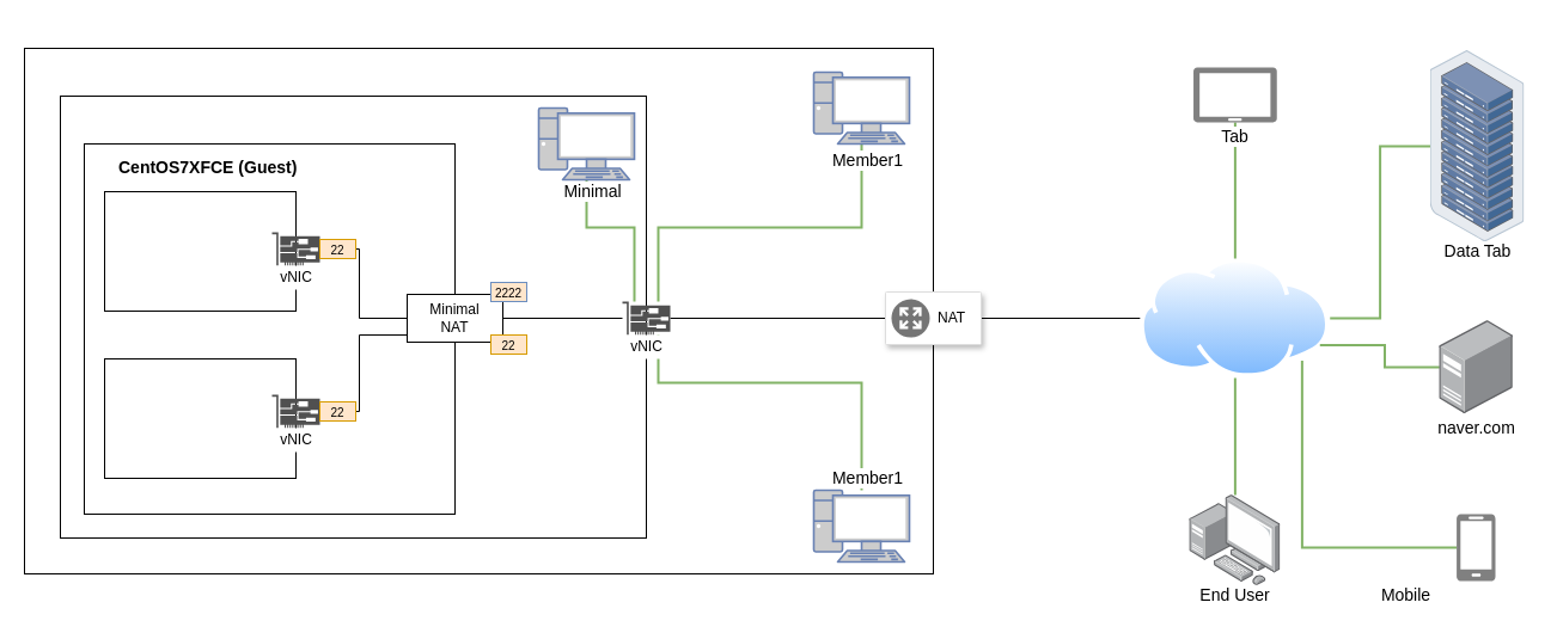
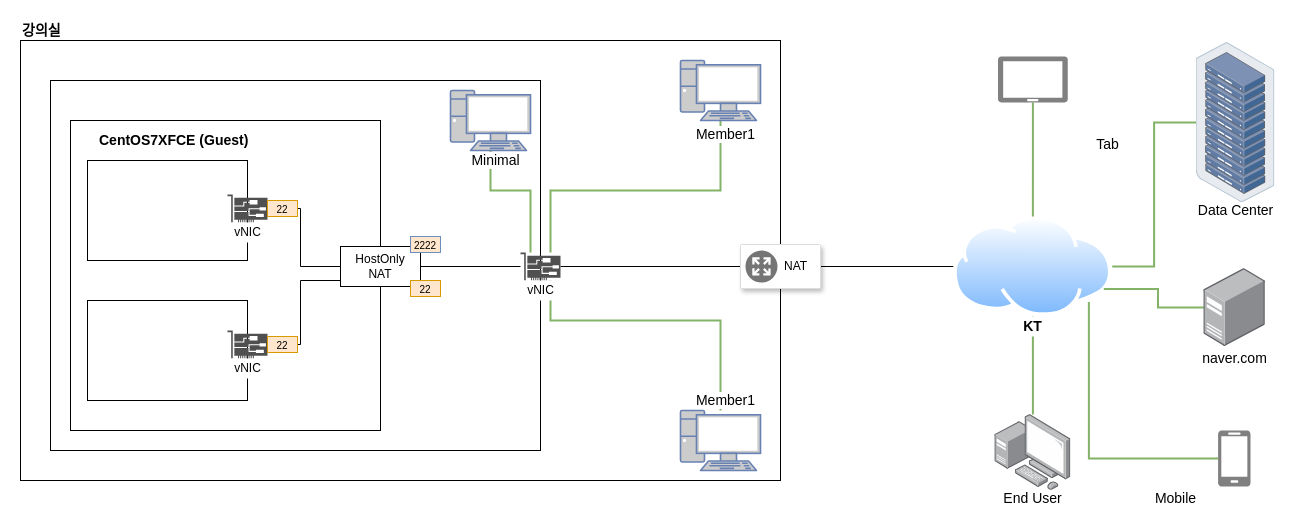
+ <mxCell id="4" value="&lt;b&gt;&lt;font style=&quot;font-size: 14px&quot;&gt;강의실&lt;/font&gt;&lt;/b&gt;" style="text;html=1;resizable=0;autosize=1;align=left;verticalAlign=middle;points=[];fillColor=none;strokeColor=none;rounded=0;" parent="1" vertex="1"><mxGeometry x="20" y="20" width="60" height="20" as="geometry" /></mxCell>
- <mxCell id="36" value="Tab" style="text;html=1;resizable=0;autosize=1;align=center;verticalAlign=middle;points=[];fillColor=none;strokeColor=none;rounded=0;labelBackgroundColor=#ffffff;fontSize=14;" vertex="1" parent="1"><mxGeometry x="1012.36" y="104" width="40" height="20" as="geometry" /></mxCell>
+ <mxCell id="36" value="Tab" style="text;html=1;resizable=0;autosize=1;align=center;verticalAlign=middle;points=[];fillColor=none;strokeColor=none;rounded=0;labelBackgroundColor=#ffffff;fontSize=14;" vertex="1" parent="1"><mxGeometry x="1087.36" y="134" width="40" height="20" as="geometry" /></mxCell>
- <mxCell id="29" value="Data Tab" style="text;html=1;resizable=0;autosize=1;align=center;verticalAlign=middle;points=[];fillColor=none;strokeColor=none;rounded=0;labelBackgroundColor=#ffffff;fontSize=14;" vertex="1" parent="1"><mxGeometry x="1190" y="200" width="90" height="20" as="geometry" /></mxCell>
+ <mxCell id="29" value="Data Center" style="text;html=1;resizable=0;autosize=1;align=center;verticalAlign=middle;points=[];fillColor=none;strokeColor=none;rounded=0;labelBackgroundColor=#ffffff;fontSize=14;" vertex="1" parent="1"><mxGeometry x="1190" y="200" width="90" height="20" as="geometry" /></mxCell>
- <mxCell id="21" value="Minimal&lt;br&gt;NAT" style="rounded=0;whiteSpace=wrap;html=1;fillColor=default;" vertex="1" parent="1"><mxGeometry x="340" y="246" width="80" height="40" as="geometry" /></mxCell>
+ <mxCell id="21" value="HostOnly&lt;br&gt;NAT" style="rounded=0;whiteSpace=wrap;html=1;fillColor=default;" vertex="1" parent="1"><mxGeometry x="340" y="246" width="80" height="40" as="geometry" /></mxCell>
+ <mxCell id="52" value="&lt;font style=&quot;font-size: 14px&quot;&gt;&lt;b&gt;KT&lt;/b&gt;&lt;/font&gt;" style="text;html=1;resizable=0;autosize=1;align=center;verticalAlign=middle;points=[];fillColor=default;strokeColor=none;rounded=0;" vertex="1" parent="1"><mxGeometry x="1017.37" y="316" width="30" height="20" as="geometry" /></mxCell>
